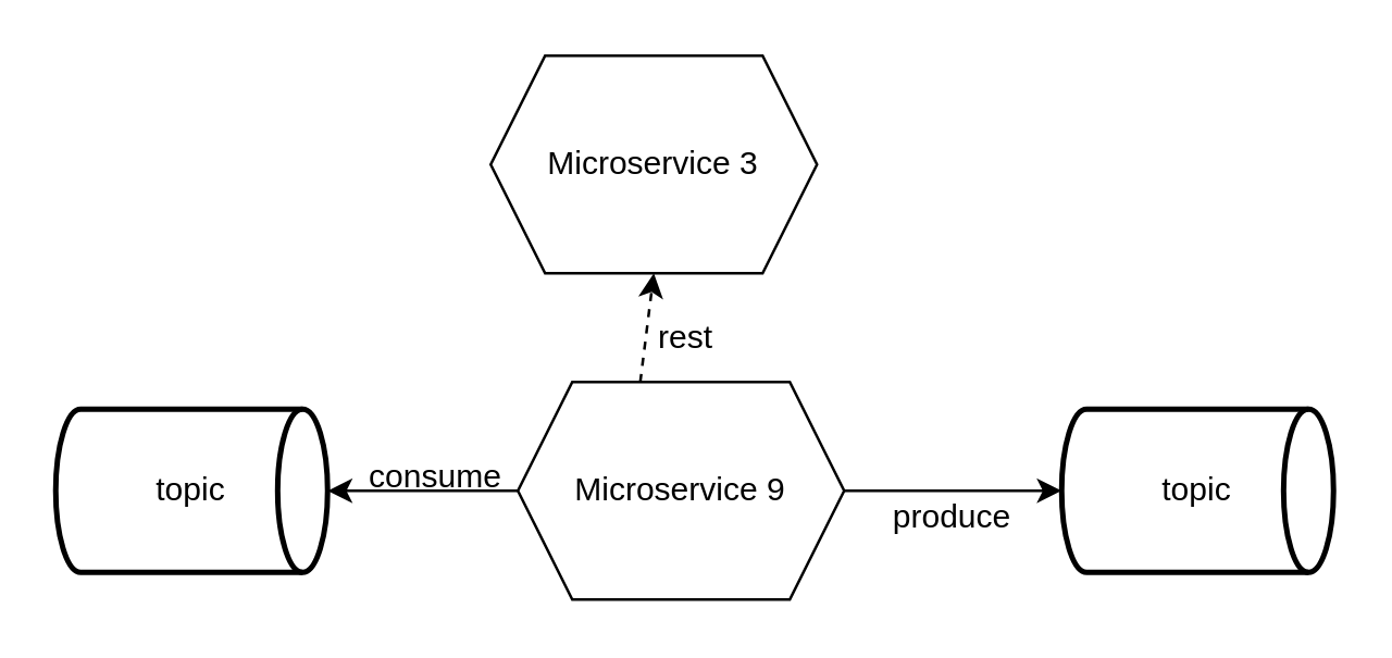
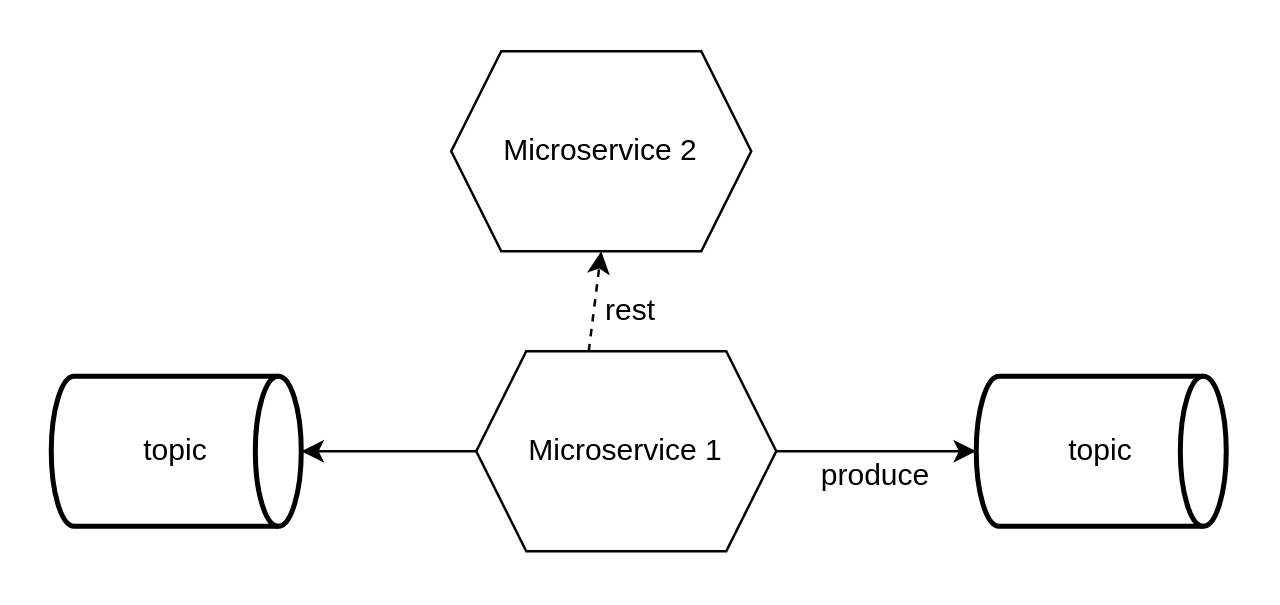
- <mxCell id="9" value="Microservice 3" style="shape=hexagon;perimeter=hexagonPerimeter2;whiteSpace=wrap;html=1;fixedSize=1;" vertex="1" parent="1"><mxGeometry x="180" y="20" width="120" height="80" as="geometry" /></mxCell>
+ <mxCell id="9" value="Microservice 2" style="shape=hexagon;perimeter=hexagonPerimeter2;whiteSpace=wrap;html=1;fixedSize=1;" vertex="1" parent="1"><mxGeometry x="180" y="20" width="120" height="80" as="geometry" /></mxCell>
- <mxCell id="7" value="consume" style="text;html=1;strokeColor=none;fillColor=none;align=center;verticalAlign=middle;whiteSpace=wrap;rounded=0;" vertex="1" parent="1"><mxGeometry x="130" y="160" width="60" height="30" as="geometry" /></mxCell>
- <mxCell id="4" value="Microservice 9" style="shape=hexagon;perimeter=hexagonPerimeter2;whiteSpace=wrap;html=1;fixedSize=1;" vertex="1" parent="1"><mxGeometry x="190" y="140" width="120" height="80" as="geometry" /></mxCell>
+ <mxCell id="4" value="Microservice 1" style="shape=hexagon;perimeter=hexagonPerimeter2;whiteSpace=wrap;html=1;fixedSize=1;" vertex="1" parent="1"><mxGeometry x="190" y="140" width="120" height="80" as="geometry" /></mxCell>
